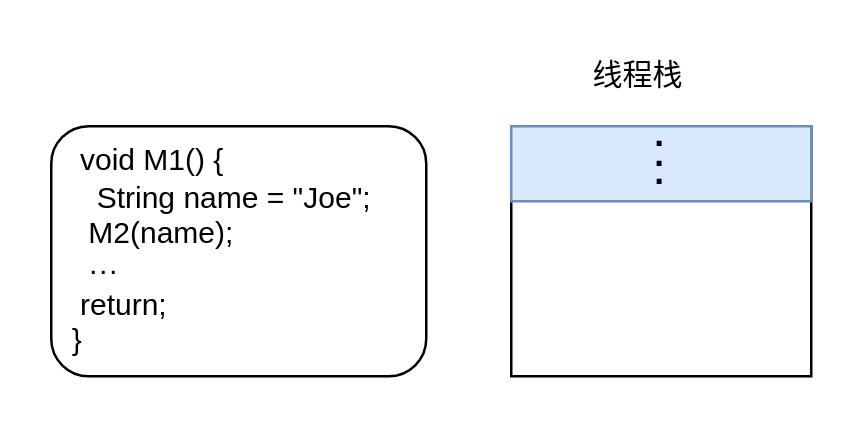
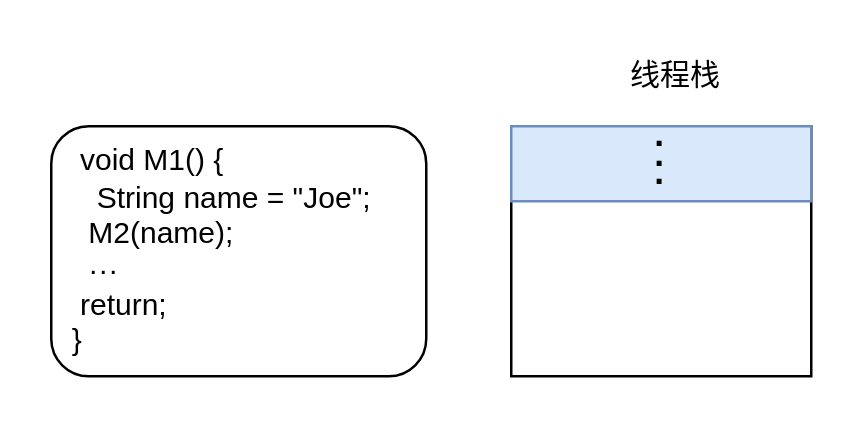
- <mxCell id="4" value="线程栈" style="text;html=1;strokeColor=none;fillColor=none;align=center;verticalAlign=middle;whiteSpace=wrap;rounded=0;" parent="1" vertex="1"><mxGeometry x="235" y="20" width="40" height="20" as="geometry" /></mxCell>
+ <mxCell id="4" value="线程栈" style="text;html=1;strokeColor=none;fillColor=none;align=center;verticalAlign=middle;whiteSpace=wrap;rounded=0;" parent="1" vertex="1"><mxGeometry x="250" y="20" width="40" height="20" as="geometry" /></mxCell>
